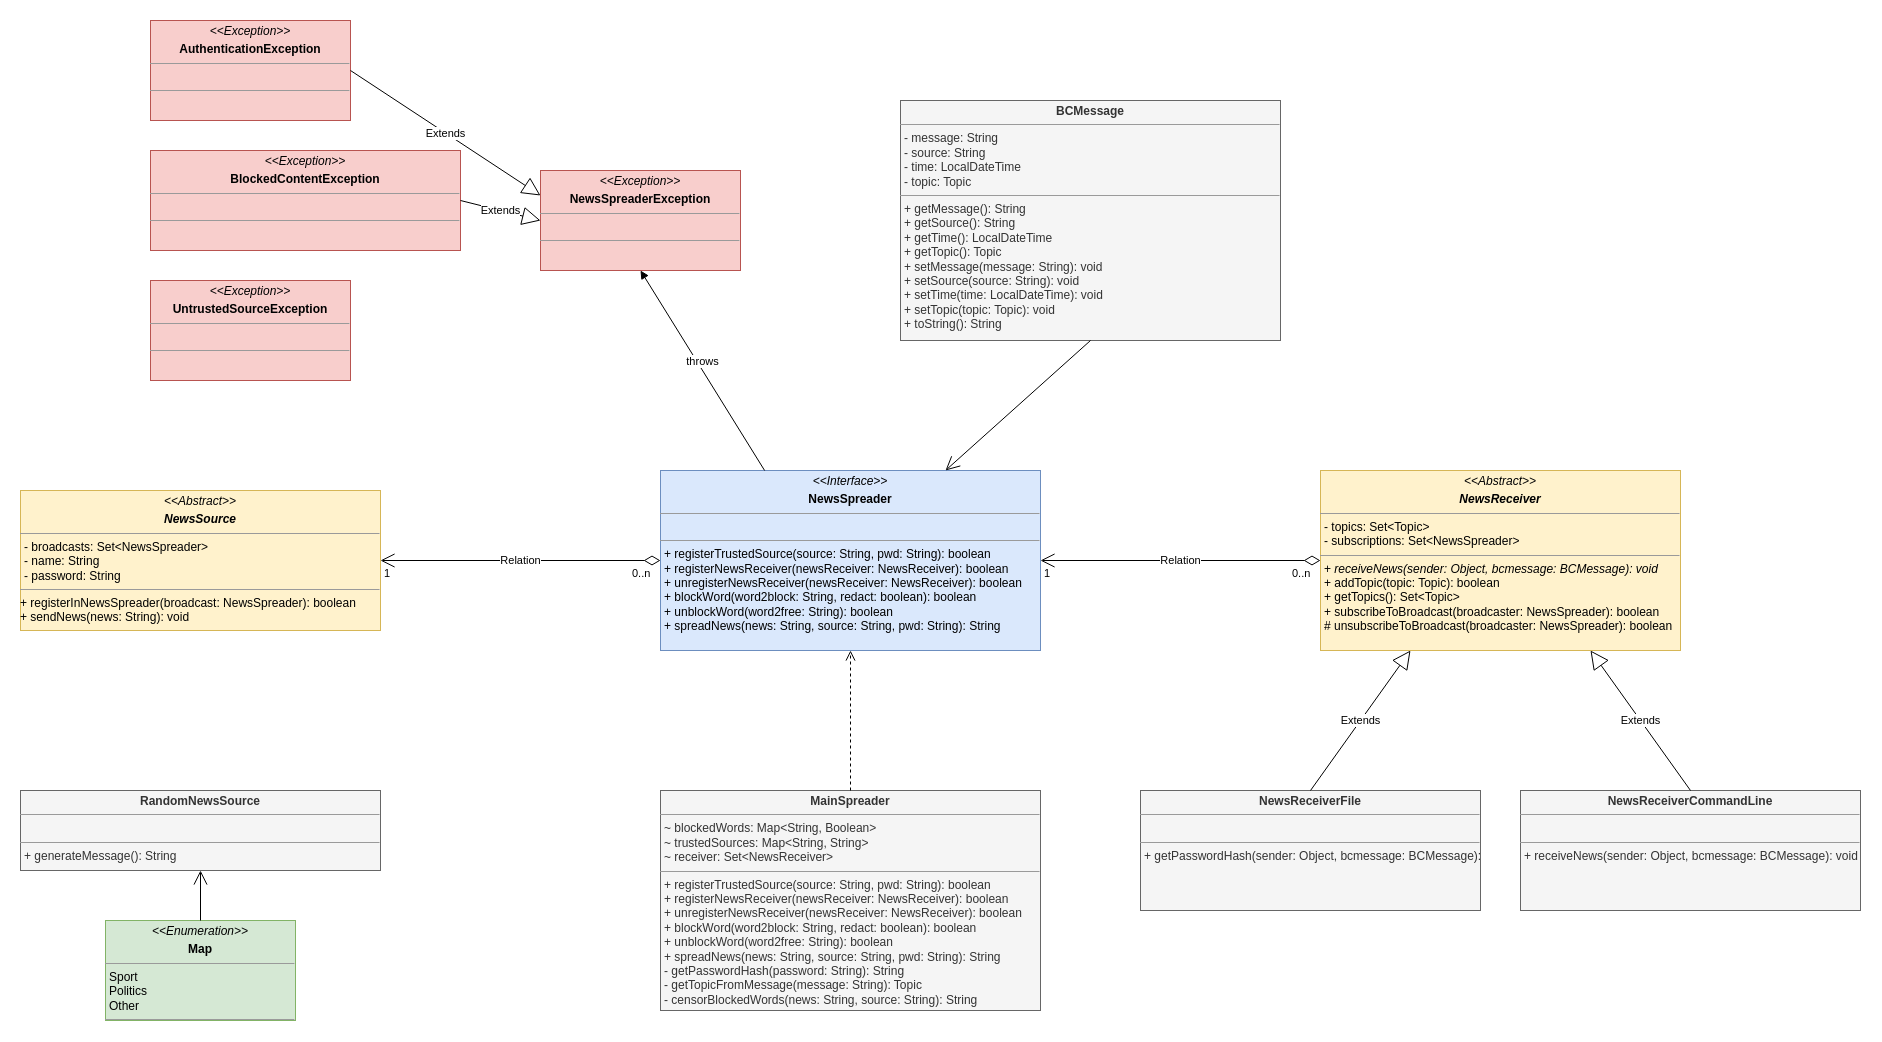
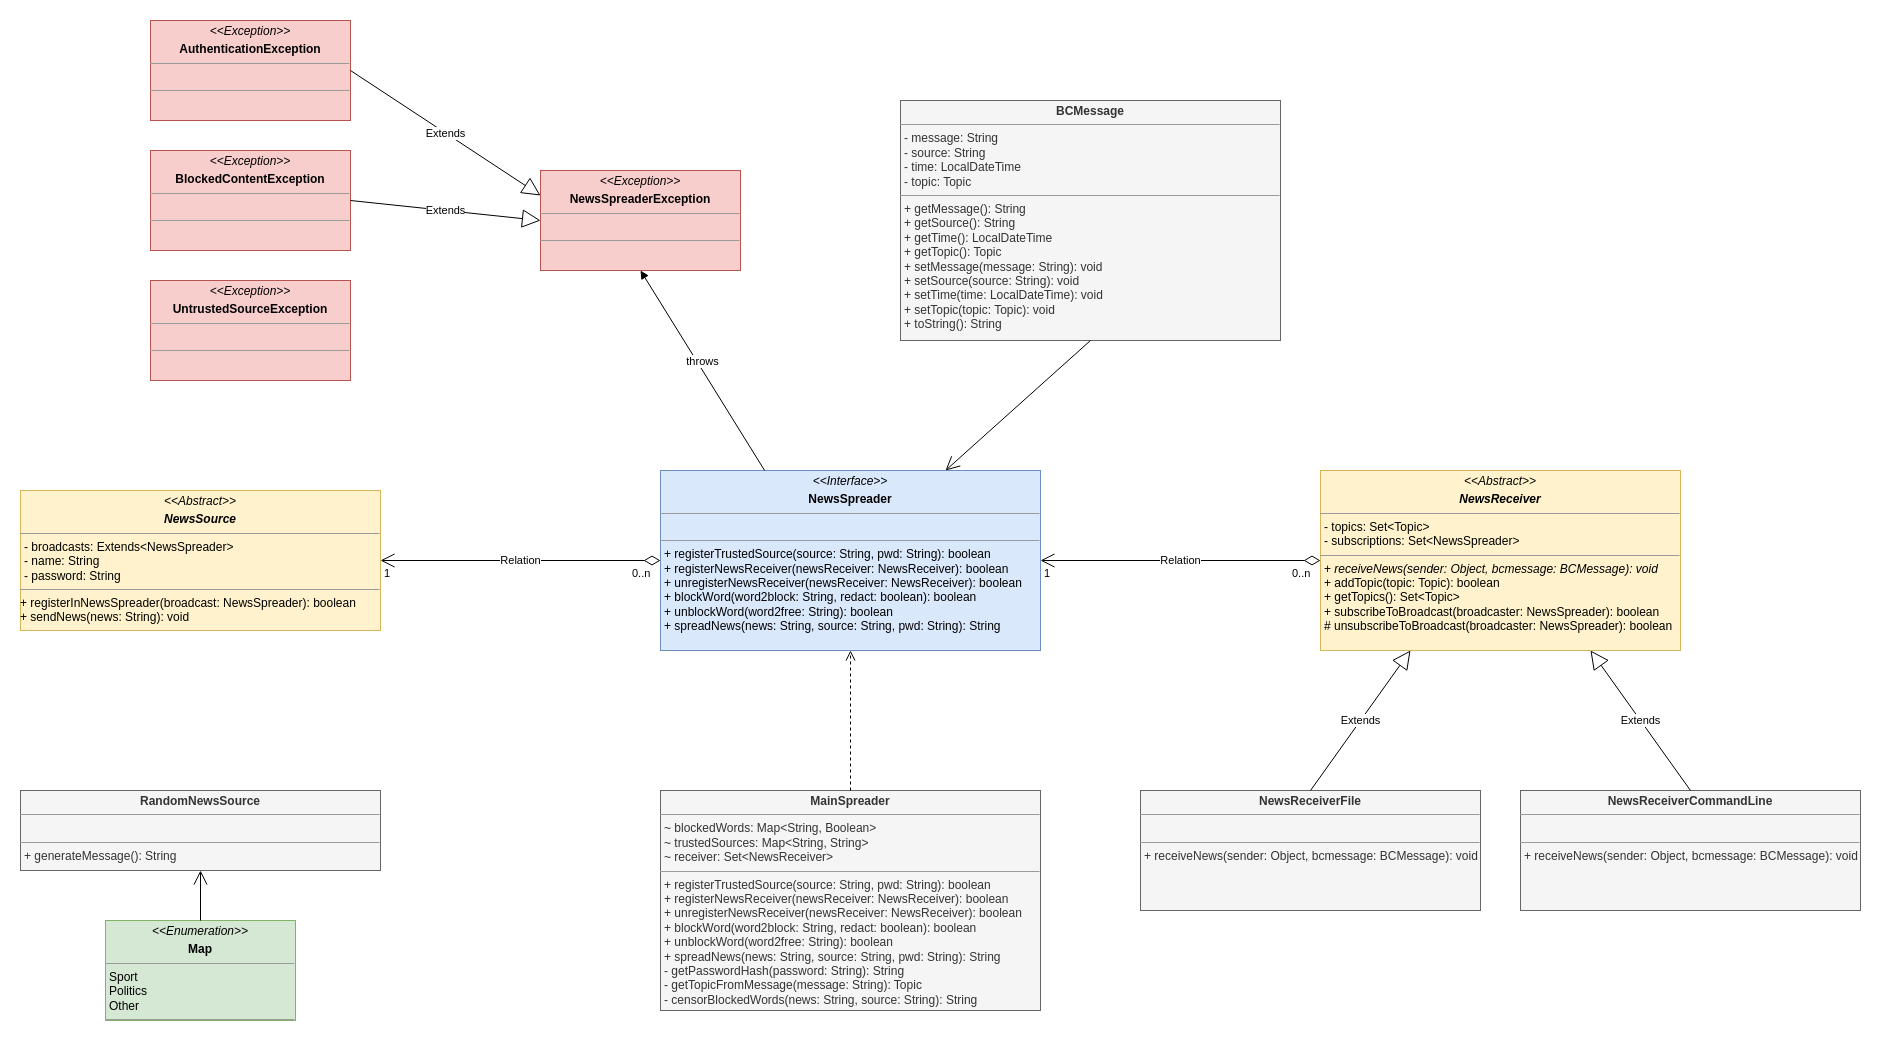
- <mxCell id="4" value="&lt;p style=&quot;margin:0px;margin-top:4px;text-align:center;&quot;&gt;&lt;i&gt;&amp;lt;&amp;lt;Exception&amp;gt;&amp;gt;&lt;/i&gt;&lt;/p&gt;&lt;p style=&quot;margin:0px;margin-top:4px;text-align:center;&quot;&gt;&lt;b&gt;BlockedContentException&lt;/b&gt;&lt;br&gt;&lt;/p&gt;&lt;hr size=&quot;1&quot;&gt;&lt;p style=&quot;margin:0px;margin-left:4px;&quot;&gt;&lt;br&gt;&lt;/p&gt;&lt;hr size=&quot;1&quot;&gt;&lt;p style=&quot;margin:0px;margin-left:4px;&quot;&gt;&lt;br&gt;&lt;/p&gt;" style="verticalAlign=top;align=left;overflow=fill;fontSize=12;fontFamily=Helvetica;html=1;fillColor=#f8cecc;strokeColor=#b85450;" parent="1" vertex="1"><mxGeometry x="150" y="150" width="310" height="100" as="geometry" /></mxCell>
+ <mxCell id="4" value="&lt;p style=&quot;margin:0px;margin-top:4px;text-align:center;&quot;&gt;&lt;i&gt;&amp;lt;&amp;lt;Exception&amp;gt;&amp;gt;&lt;/i&gt;&lt;/p&gt;&lt;p style=&quot;margin:0px;margin-top:4px;text-align:center;&quot;&gt;&lt;b&gt;BlockedContentException&lt;/b&gt;&lt;br&gt;&lt;/p&gt;&lt;hr size=&quot;1&quot;&gt;&lt;p style=&quot;margin:0px;margin-left:4px;&quot;&gt;&lt;br&gt;&lt;/p&gt;&lt;hr size=&quot;1&quot;&gt;&lt;p style=&quot;margin:0px;margin-left:4px;&quot;&gt;&lt;br&gt;&lt;/p&gt;" style="verticalAlign=top;align=left;overflow=fill;fontSize=12;fontFamily=Helvetica;html=1;fillColor=#f8cecc;strokeColor=#b85450;" parent="1" vertex="1"><mxGeometry x="150" y="150" width="200" height="100" as="geometry" /></mxCell>
- <mxCell id="18" value="&lt;p style=&quot;margin:0px;margin-top:4px;text-align:center;&quot;&gt;&lt;i&gt;&amp;lt;&amp;lt;Abstract&amp;gt;&amp;gt;&lt;br&gt;&lt;/i&gt;&lt;/p&gt;&lt;p style=&quot;margin:0px;margin-top:4px;text-align:center;&quot;&gt;&lt;i&gt;&lt;b&gt;NewsSource&lt;/b&gt;&lt;br&gt;&lt;/i&gt;&lt;/p&gt;&lt;hr size=&quot;1&quot;&gt;&lt;p style=&quot;margin:0px;margin-left:4px;&quot;&gt;- broadcasts: Set&amp;lt;NewsSpreader&amp;gt;&lt;/p&gt;&lt;p style=&quot;margin:0px;margin-left:4px;&quot;&gt;- name: String&lt;/p&gt;&lt;p style=&quot;margin:0px;margin-left:4px;&quot;&gt;- password: String&lt;br&gt;&lt;/p&gt;&lt;hr size=&quot;1&quot;&gt;&lt;div&gt;+ registerInNewsSpreader(broadcast: NewsSpreader): boolean&lt;/div&gt;&lt;div&gt;+ sendNews(news: String): void&lt;br&gt;&lt;/div&gt;" style="verticalAlign=top;align=left;overflow=fill;fontSize=12;fontFamily=Helvetica;html=1;fillColor=#fff2cc;strokeColor=#d6b656;" parent="1" vertex="1"><mxGeometry x="20" y="490" width="360" height="140" as="geometry" /></mxCell>
+ <mxCell id="18" value="&lt;p style=&quot;margin:0px;margin-top:4px;text-align:center;&quot;&gt;&lt;i&gt;&amp;lt;&amp;lt;Abstract&amp;gt;&amp;gt;&lt;br&gt;&lt;/i&gt;&lt;/p&gt;&lt;p style=&quot;margin:0px;margin-top:4px;text-align:center;&quot;&gt;&lt;i&gt;&lt;b&gt;NewsSource&lt;/b&gt;&lt;br&gt;&lt;/i&gt;&lt;/p&gt;&lt;hr size=&quot;1&quot;&gt;&lt;p style=&quot;margin:0px;margin-left:4px;&quot;&gt;- broadcasts: Extends&amp;lt;NewsSpreader&amp;gt;&lt;/p&gt;&lt;p style=&quot;margin:0px;margin-left:4px;&quot;&gt;- name: String&lt;/p&gt;&lt;p style=&quot;margin:0px;margin-left:4px;&quot;&gt;- password: String&lt;br&gt;&lt;/p&gt;&lt;hr size=&quot;1&quot;&gt;&lt;div&gt;+ registerInNewsSpreader(broadcast: NewsSpreader): boolean&lt;/div&gt;&lt;div&gt;+ sendNews(news: String): void&lt;br&gt;&lt;/div&gt;" style="verticalAlign=top;align=left;overflow=fill;fontSize=12;fontFamily=Helvetica;html=1;fillColor=#fff2cc;strokeColor=#d6b656;" parent="1" vertex="1"><mxGeometry x="20" y="490" width="360" height="140" as="geometry" /></mxCell>
- <mxCell id="9" value="&lt;p style=&quot;margin:0px;margin-top:4px;text-align:center;&quot;&gt;&lt;b&gt;NewsReceiverFile&lt;/b&gt;&lt;/p&gt;&lt;hr size=&quot;1&quot;&gt;&lt;p style=&quot;margin:0px;margin-left:4px;&quot;&gt;&lt;br&gt;&lt;/p&gt;&lt;hr size=&quot;1&quot;&gt;&lt;p style=&quot;margin:0px;margin-left:4px;&quot;&gt;+ getPasswordHash(sender: Object, bcmessage: BCMessage): void&lt;br&gt;&lt;/p&gt;" style="verticalAlign=top;align=left;overflow=fill;fontSize=12;fontFamily=Helvetica;html=1;fillColor=#f5f5f5;fontColor=#333333;strokeColor=#666666;" parent="1" vertex="1"><mxGeometry x="1140" y="790" width="340" height="120" as="geometry" /></mxCell>
+ <mxCell id="9" value="&lt;p style=&quot;margin:0px;margin-top:4px;text-align:center;&quot;&gt;&lt;b&gt;NewsReceiverFile&lt;/b&gt;&lt;/p&gt;&lt;hr size=&quot;1&quot;&gt;&lt;p style=&quot;margin:0px;margin-left:4px;&quot;&gt;&lt;br&gt;&lt;/p&gt;&lt;hr size=&quot;1&quot;&gt;&lt;p style=&quot;margin:0px;margin-left:4px;&quot;&gt;+ receiveNews(sender: Object, bcmessage: BCMessage): void&lt;br&gt;&lt;/p&gt;" style="verticalAlign=top;align=left;overflow=fill;fontSize=12;fontFamily=Helvetica;html=1;fillColor=#f5f5f5;fontColor=#333333;strokeColor=#666666;" parent="1" vertex="1"><mxGeometry x="1140" y="790" width="340" height="120" as="geometry" /></mxCell>
